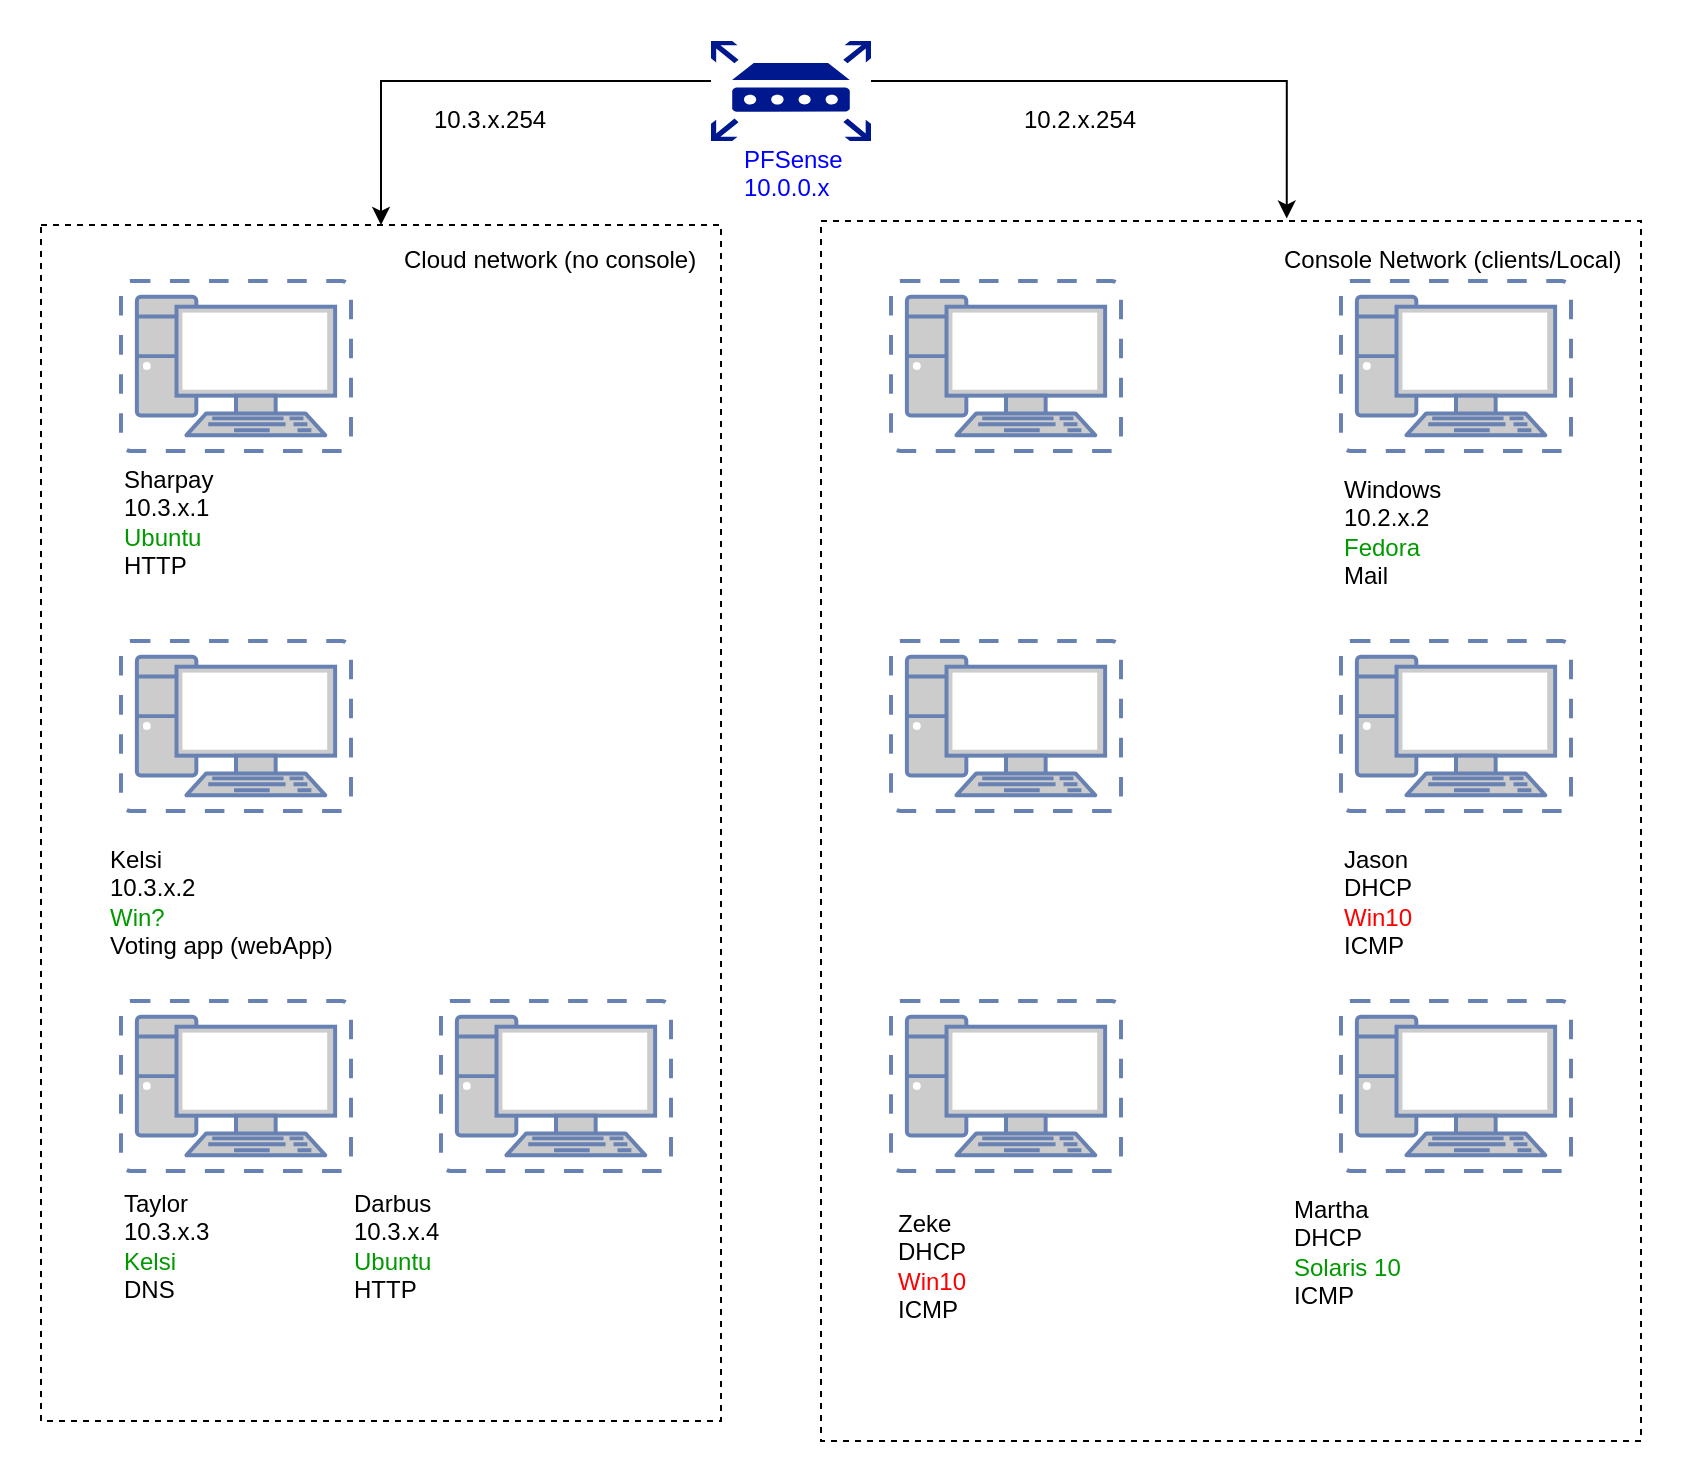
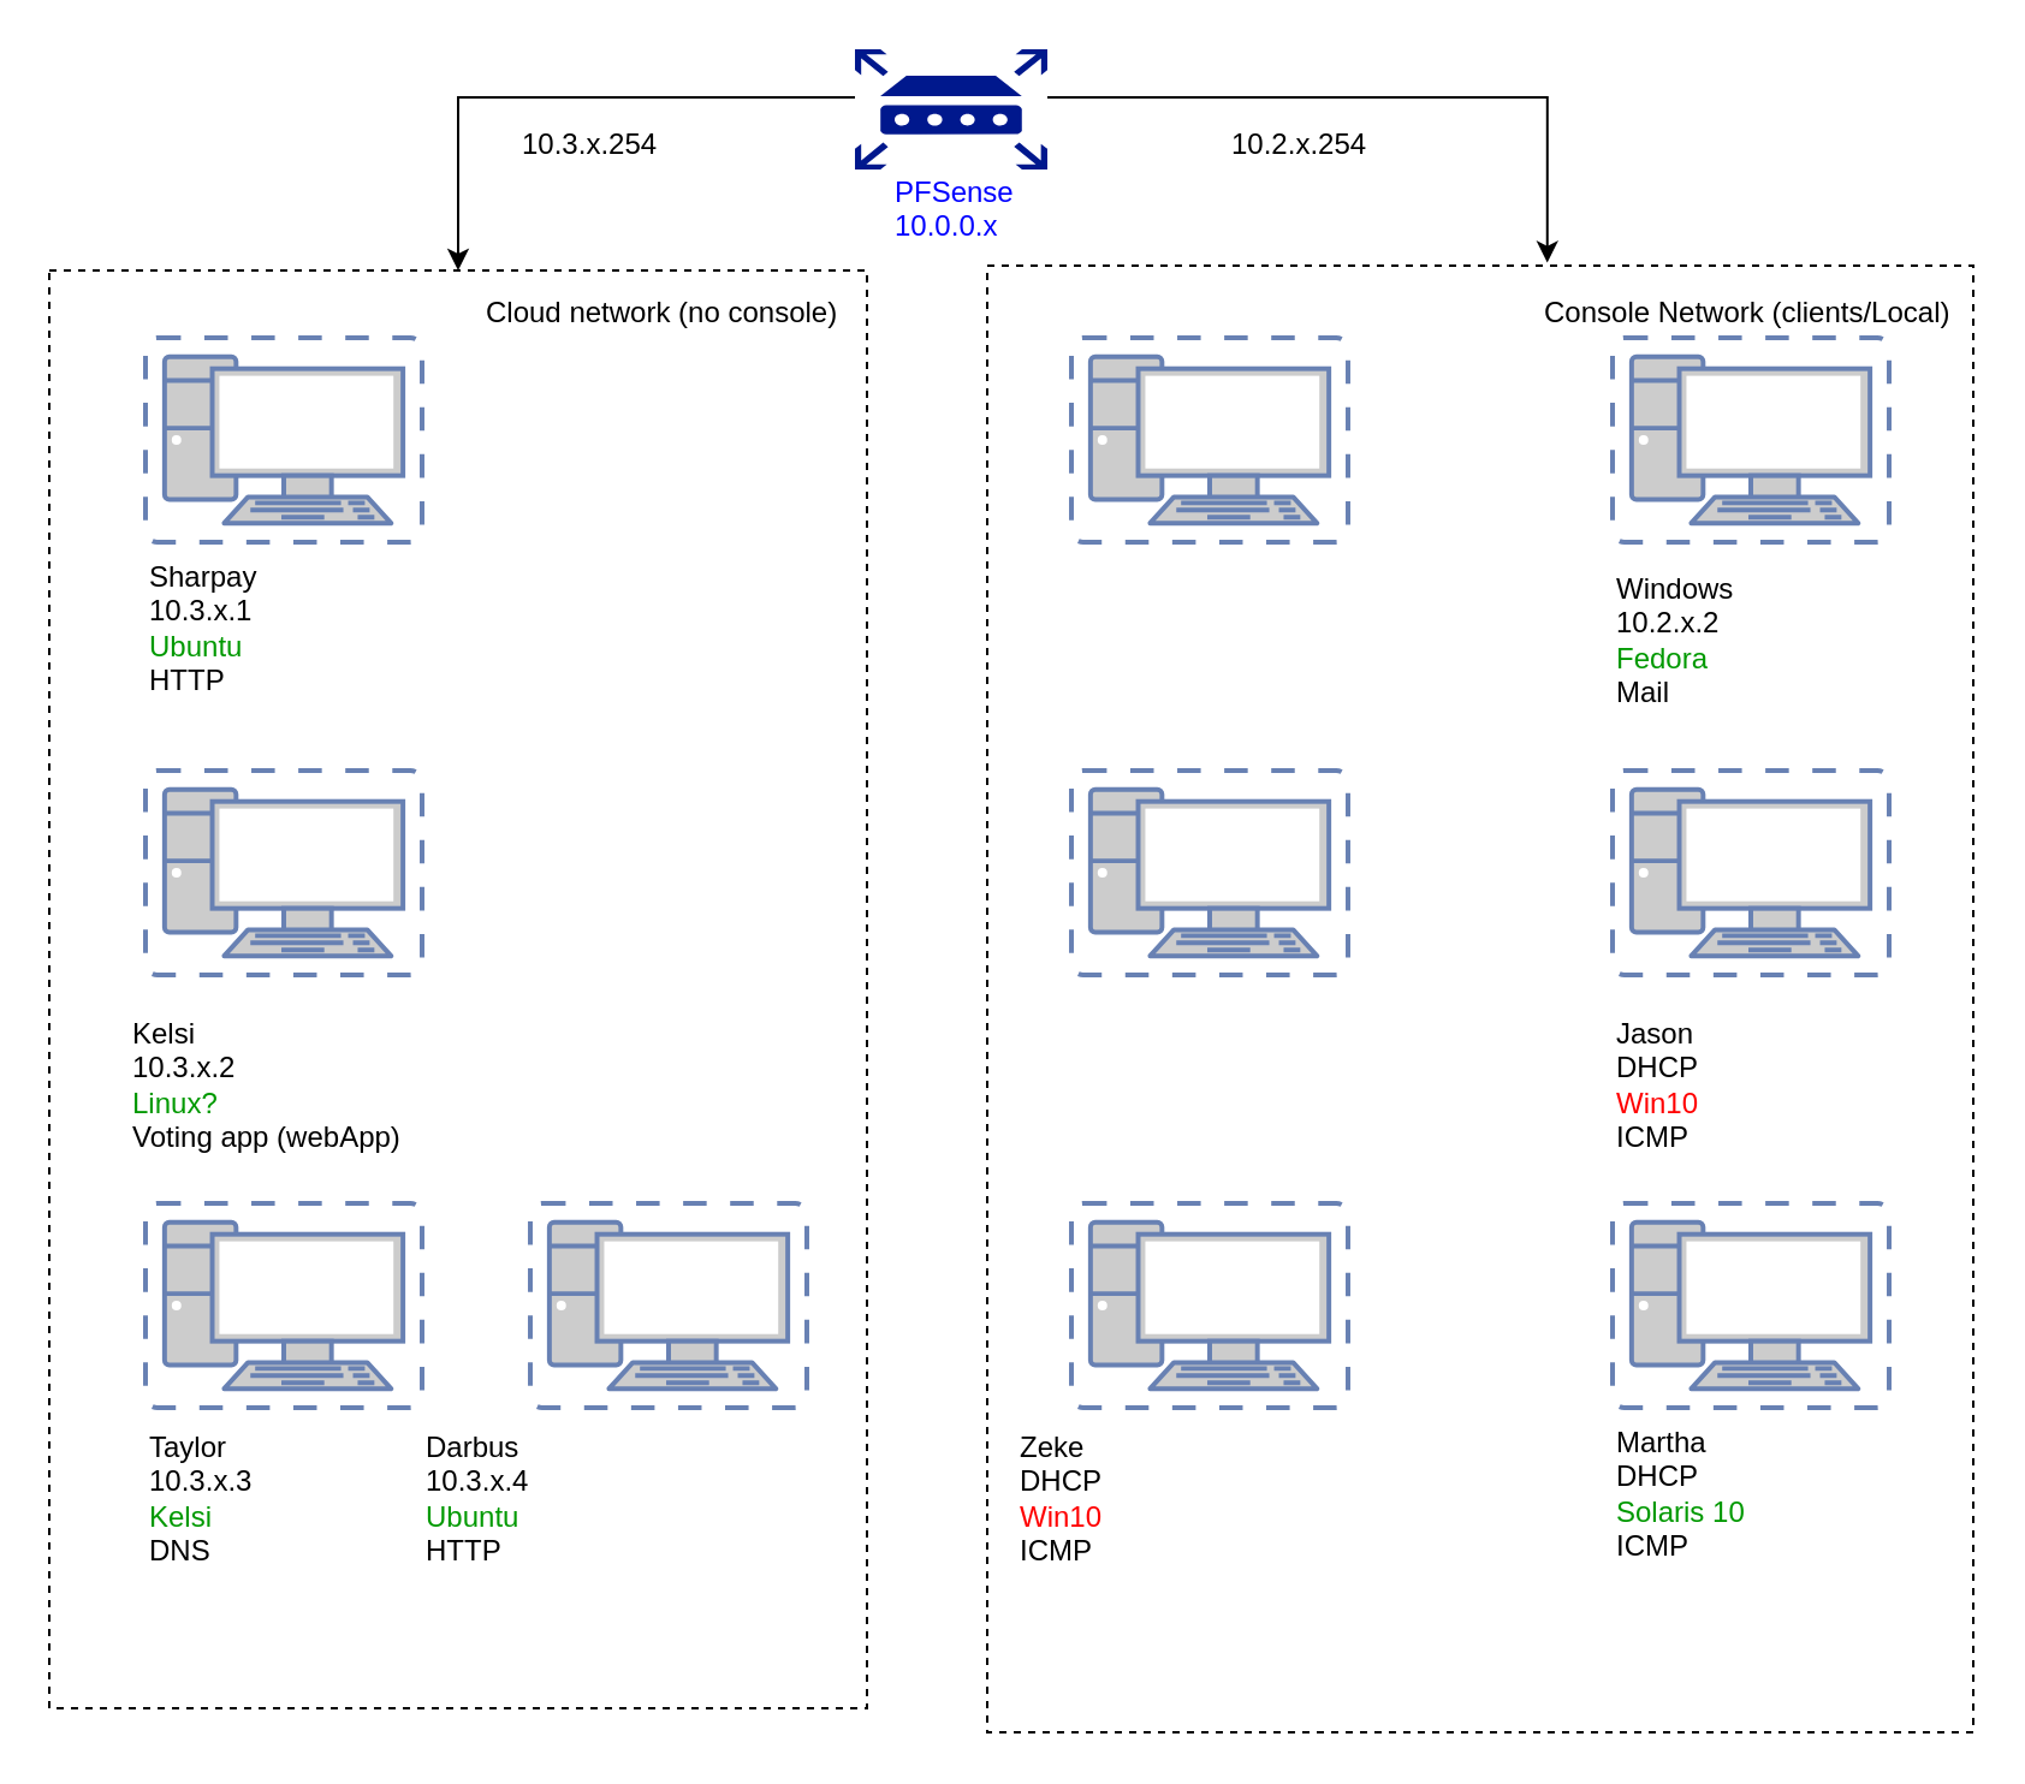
- <mxCell id="23" value="&lt;div&gt;Kelsi&lt;/div&gt;&lt;div&gt;10.3.x.2&lt;/div&gt;&lt;div&gt;&lt;font color=&quot;#009900&quot;&gt;Win?&lt;/font&gt;&lt;/div&gt;&lt;div&gt;Voting app (webApp)&lt;br&gt;&lt;/div&gt;" style="text;html=1;resizable=0;points=[];autosize=1;align=left;verticalAlign=top;spacingTop=-4;" parent="1" vertex="1"><mxGeometry x="52.5" y="420" width="130" height="60" as="geometry" /></mxCell>
+ <mxCell id="23" value="&lt;div&gt;Kelsi&lt;/div&gt;&lt;div&gt;10.3.x.2&lt;/div&gt;&lt;div&gt;&lt;font color=&quot;#009900&quot;&gt;Linux?&lt;/font&gt;&lt;/div&gt;&lt;div&gt;Voting app (webApp)&lt;br&gt;&lt;/div&gt;" style="text;html=1;resizable=0;points=[];autosize=1;align=left;verticalAlign=top;spacingTop=-4;" parent="1" vertex="1"><mxGeometry x="52.5" y="420" width="130" height="60" as="geometry" /></mxCell>
- <mxCell id="21" value="&lt;div&gt;Martha&lt;/div&gt;&lt;div&gt;DHCP&lt;/div&gt;&lt;div&gt;&lt;font color=&quot;#009900&quot;&gt;Solaris 10&lt;/font&gt;&lt;/div&gt;&lt;div&gt;ICMP&lt;br&gt;&lt;/div&gt;" style="text;html=1;resizable=0;points=[];autosize=1;align=left;verticalAlign=top;spacingTop=-4;" parent="1" vertex="1"><mxGeometry x="645" y="595" width="70" height="60" as="geometry" /></mxCell>
+ <mxCell id="21" value="&lt;div&gt;Martha&lt;/div&gt;&lt;div&gt;DHCP&lt;/div&gt;&lt;div&gt;&lt;font color=&quot;#009900&quot;&gt;Solaris 10&lt;/font&gt;&lt;/div&gt;&lt;div&gt;ICMP&lt;br&gt;&lt;/div&gt;" style="text;html=1;resizable=0;points=[];autosize=1;align=left;verticalAlign=top;spacingTop=-4;" parent="1" vertex="1"><mxGeometry x="670" y="590" width="70" height="60" as="geometry" /></mxCell>
- <mxCell id="20" value="&lt;div&gt;Zeke&lt;/div&gt;&lt;div&gt;DHCP&lt;/div&gt;&lt;div&gt;&lt;font color=&quot;#FF0000&quot;&gt;Win10&lt;/font&gt;&lt;/div&gt;&lt;div&gt;ICMP&lt;br&gt;&lt;/div&gt;" style="text;html=1;resizable=0;points=[];autosize=1;align=left;verticalAlign=top;spacingTop=-4;" parent="1" vertex="1"><mxGeometry x="447" y="602" width="50" height="60" as="geometry" /></mxCell>
+ <mxCell id="20" value="&lt;div&gt;Zeke&lt;/div&gt;&lt;div&gt;DHCP&lt;/div&gt;&lt;div&gt;&lt;font color=&quot;#FF0000&quot;&gt;Win10&lt;/font&gt;&lt;/div&gt;&lt;div&gt;ICMP&lt;br&gt;&lt;/div&gt;" style="text;html=1;resizable=0;points=[];autosize=1;align=left;verticalAlign=top;spacingTop=-4;" parent="1" vertex="1"><mxGeometry x="422" y="592" width="50" height="60" as="geometry" /></mxCell>
